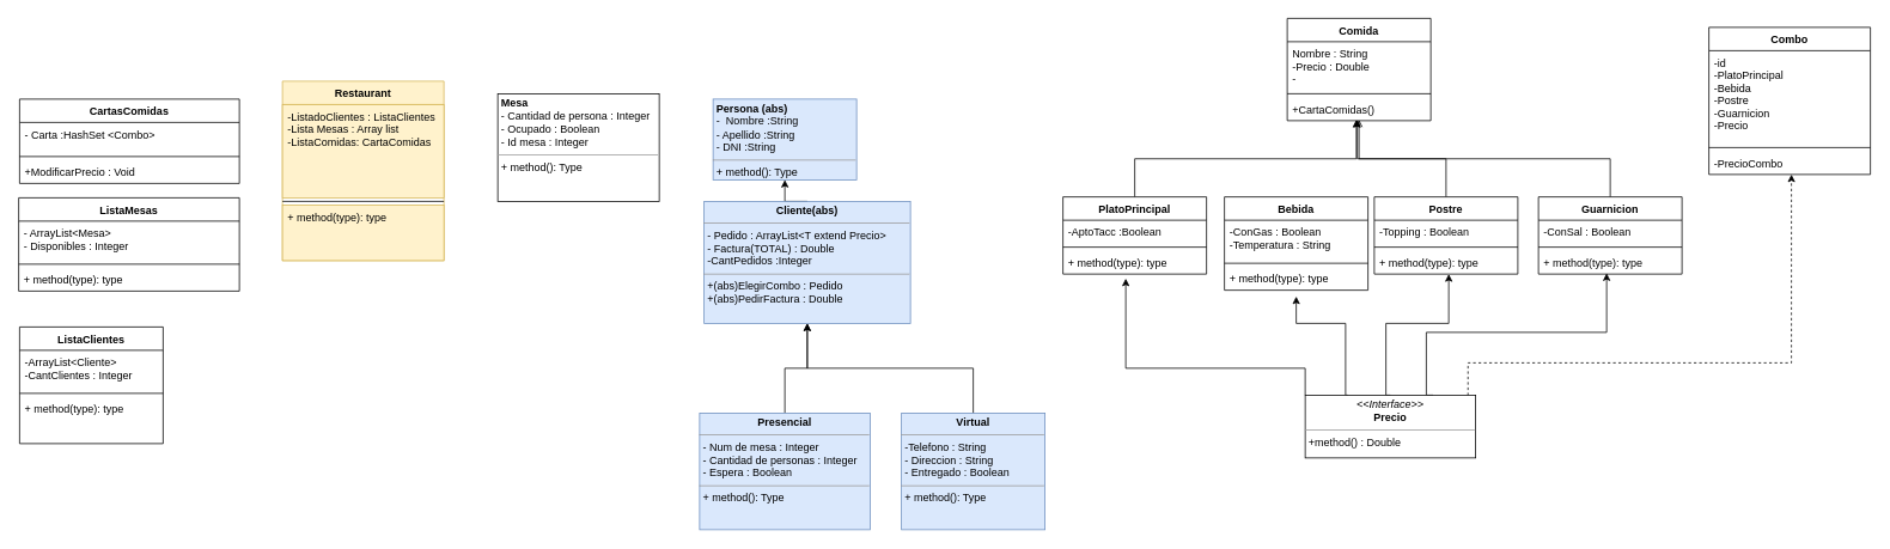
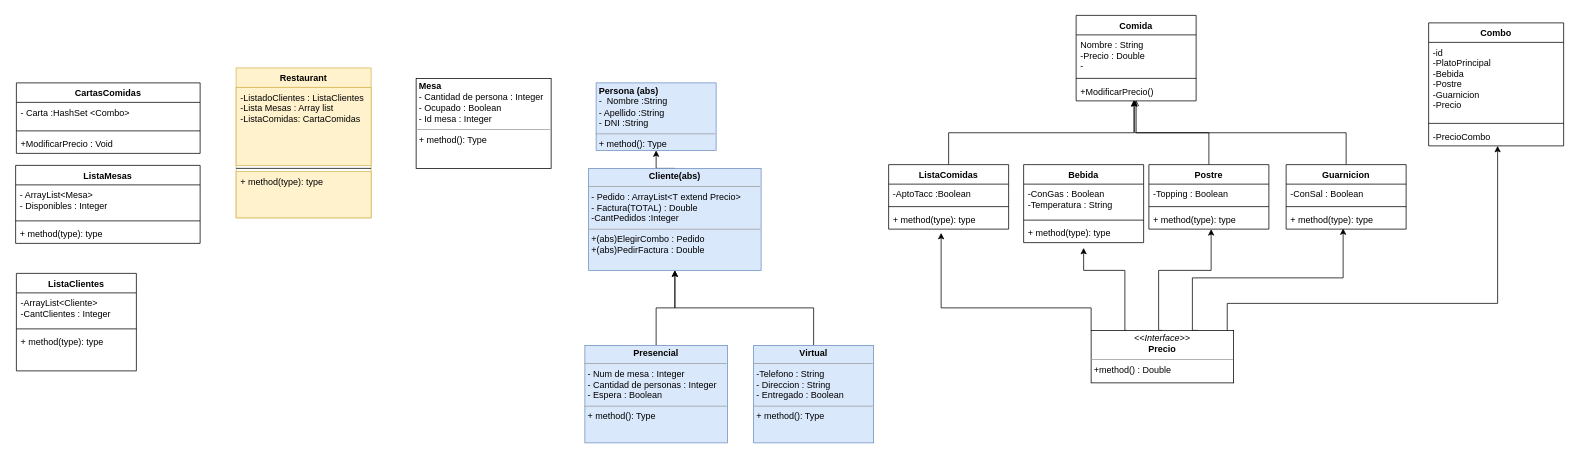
- <mxCell id="32" value="+CartaComidas()" style="text;strokeColor=none;fillColor=none;align=left;verticalAlign=top;spacingLeft=4;spacingRight=4;overflow=hidden;rotatable=0;points=[[0,0.5],[1,0.5]];portConstraint=eastwest;" vertex="1" parent="29"><mxGeometry y="88" width="160" height="26" as="geometry" /></mxCell>
+ <mxCell id="32" value="+ModificarPrecio()" style="text;strokeColor=none;fillColor=none;align=left;verticalAlign=top;spacingLeft=4;spacingRight=4;overflow=hidden;rotatable=0;points=[[0,0.5],[1,0.5]];portConstraint=eastwest;" vertex="1" parent="29"><mxGeometry y="88" width="160" height="26" as="geometry" /></mxCell>
- <mxCell id="33" value="PlatoPrincipal" style="swimlane;fontStyle=1;align=center;verticalAlign=top;childLayout=stackLayout;horizontal=1;startSize=26;horizontalStack=0;resizeParent=1;resizeParentMax=0;resizeLast=0;collapsible=1;marginBottom=0;" vertex="1" parent="1"><mxGeometry x="1184" y="219" width="160" height="86" as="geometry" /></mxCell>
+ <mxCell id="33" value="ListaComidas" style="swimlane;fontStyle=1;align=center;verticalAlign=top;childLayout=stackLayout;horizontal=1;startSize=26;horizontalStack=0;resizeParent=1;resizeParentMax=0;resizeLast=0;collapsible=1;marginBottom=0;" vertex="1" parent="1"><mxGeometry x="1184" y="219" width="160" height="86" as="geometry" /></mxCell>
- <mxCell id="57" style="edgeStyle=orthogonalEdgeStyle;rounded=0;orthogonalLoop=1;jettySize=auto;html=1;exitX=0.955;exitY=0.005;exitDx=0;exitDy=0;entryX=0.511;entryY=1;entryDx=0;entryDy=0;entryPerimeter=0;exitPerimeter=0;dashed=1;" edge="1" parent="1" source="58" target="52"><mxGeometry relative="1" as="geometry"><mxPoint x="1634" y="410" as="sourcePoint" /><Array as="points"><mxPoint x="1635" y="404" /><mxPoint x="1996" y="404" /></Array></mxGeometry></mxCell>
+ <mxCell id="57" style="edgeStyle=orthogonalEdgeStyle;rounded=0;orthogonalLoop=1;jettySize=auto;html=1;exitX=0.955;exitY=0.005;exitDx=0;exitDy=0;entryX=0.511;entryY=1;entryDx=0;entryDy=0;entryPerimeter=0;exitPerimeter=0;" edge="1" parent="1" source="58" target="52"><mxGeometry relative="1" as="geometry"><mxPoint x="1634" y="410" as="sourcePoint" /><Array as="points"><mxPoint x="1635" y="404" /><mxPoint x="1996" y="404" /></Array></mxGeometry></mxCell>
